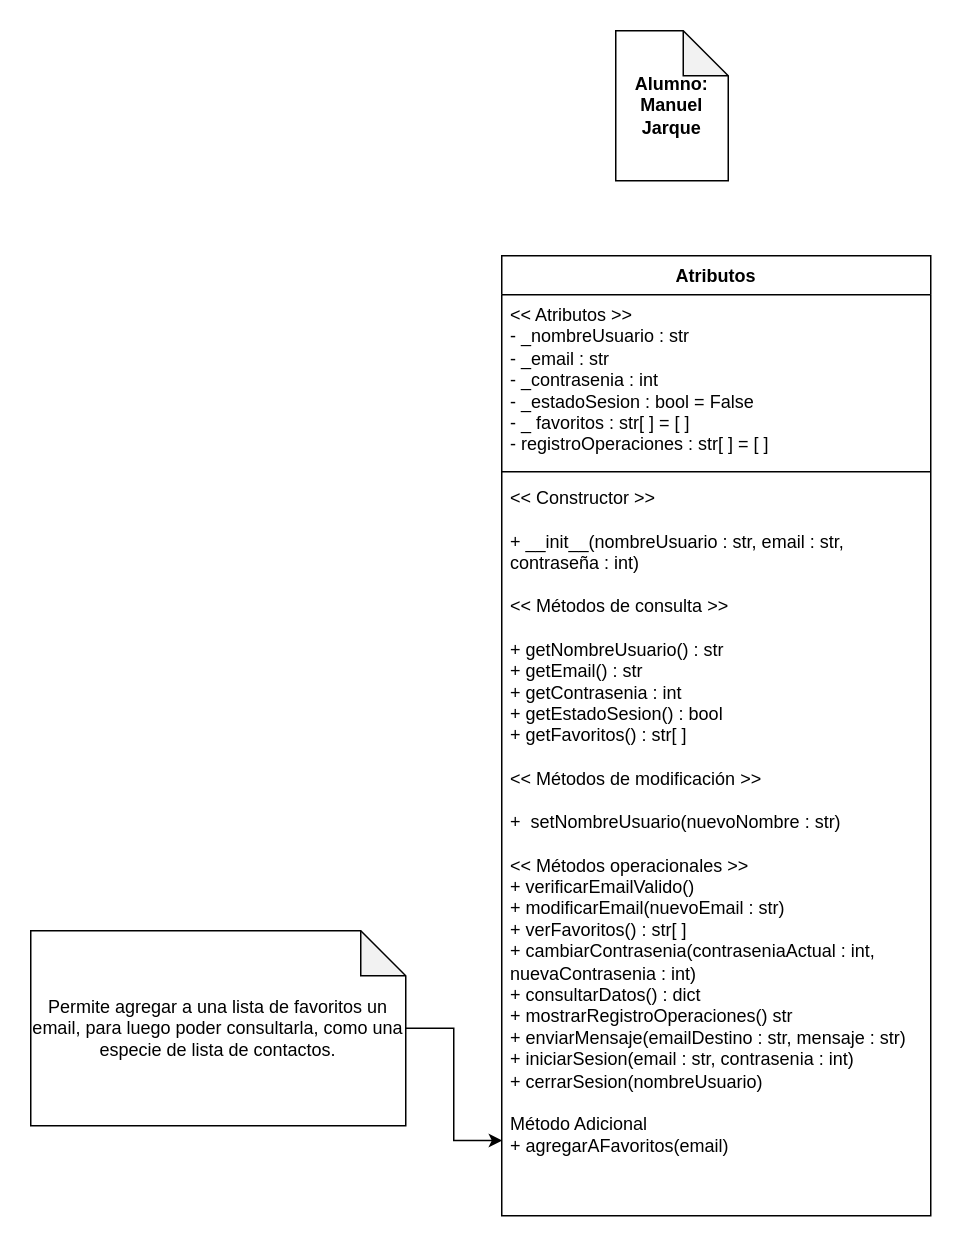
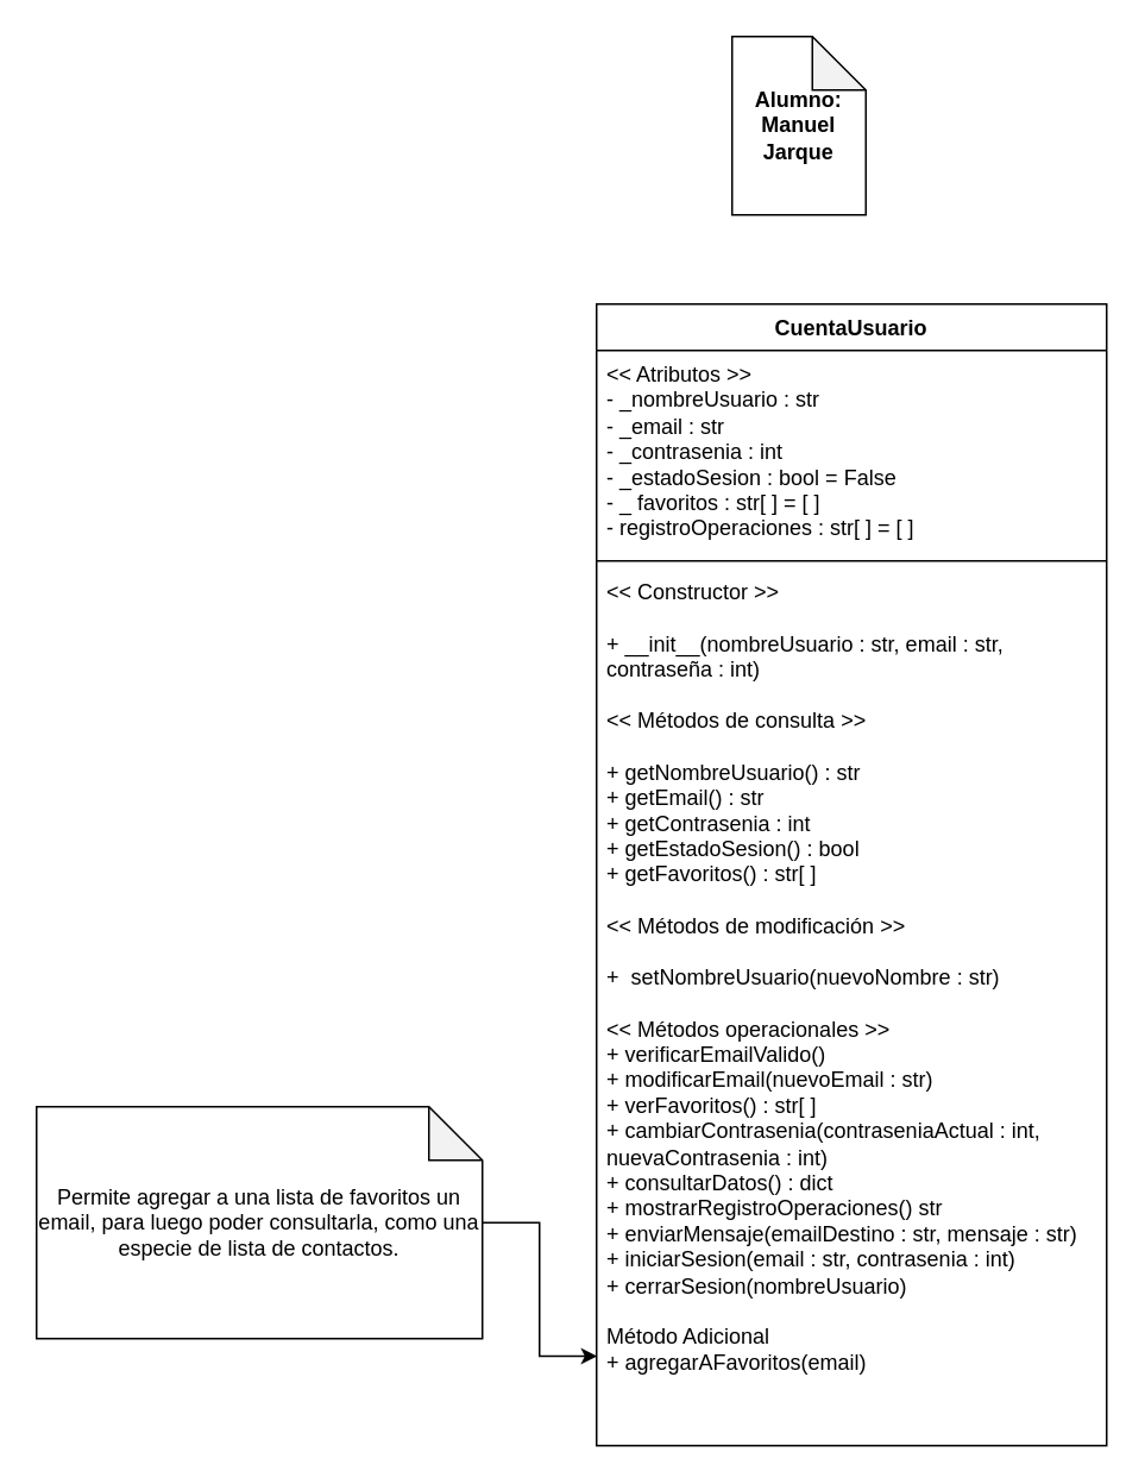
- <mxCell id="3" value="Atributos" style="swimlane;fontStyle=1;align=center;verticalAlign=top;childLayout=stackLayout;horizontal=1;startSize=26;horizontalStack=0;resizeParent=1;resizeParentMax=0;resizeLast=0;collapsible=1;marginBottom=0;whiteSpace=wrap;html=1;" vertex="1" parent="1"><mxGeometry x="334" y="170" width="286" height="640" as="geometry" /></mxCell>
+ <mxCell id="3" value="CuentaUsuario" style="swimlane;fontStyle=1;align=center;verticalAlign=top;childLayout=stackLayout;horizontal=1;startSize=26;horizontalStack=0;resizeParent=1;resizeParentMax=0;resizeLast=0;collapsible=1;marginBottom=0;whiteSpace=wrap;html=1;" vertex="1" parent="1"><mxGeometry x="334" y="170" width="286" height="640" as="geometry" /></mxCell>
